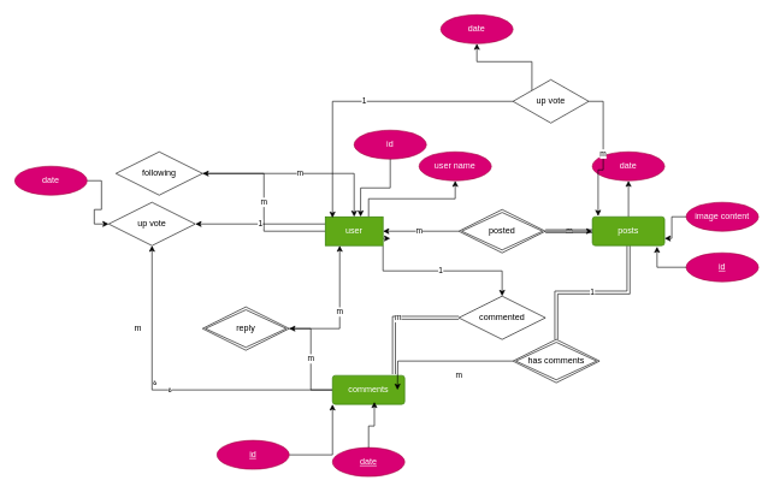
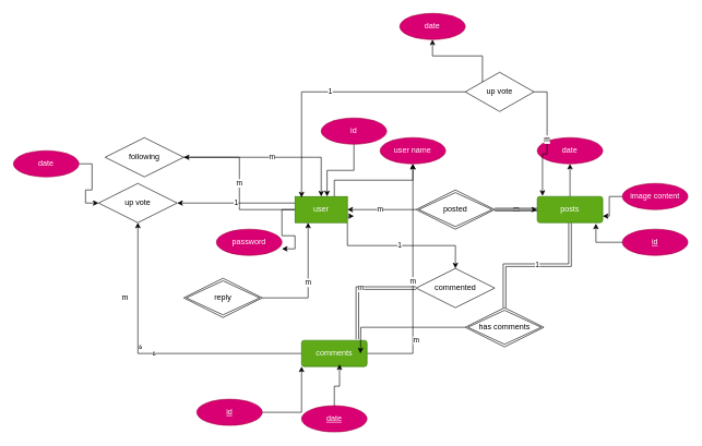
+ <mxCell id="4" style="edgeStyle=orthogonalEdgeStyle;rounded=0;orthogonalLoop=1;jettySize=auto;html=1;entryX=1;entryY=0.75;entryDx=0;entryDy=0;entryPerimeter=0;" parent="1" source="8" target="30" edge="1"><mxGeometry relative="1" as="geometry"><mxPoint x="500" y="390" as="targetPoint" /></mxGeometry></mxCell>
+ <mxCell id="30" value="password" style="ellipse;whiteSpace=wrap;html=1;align=center;fillColor=#d80073;fontColor=#ffffff;strokeColor=#A50040;" parent="1" vertex="1"><mxGeometry x="330" y="350" width="100" height="40" as="geometry" /></mxCell>
- <mxCell id="12" value="m" style="edgeStyle=orthogonalEdgeStyle;rounded=0;orthogonalLoop=1;jettySize=auto;html=1;entryX=1;entryY=0.5;entryDx=0;entryDy=0;" parent="1" source="15" target="26" edge="1"><mxGeometry relative="1" as="geometry" /></mxCell>
+ <mxCell id="12" value="m" style="edgeStyle=orthogonalEdgeStyle;rounded=0;orthogonalLoop=1;jettySize=auto;html=1;" parent="1" source="15" target="27" edge="1"><mxGeometry relative="1" as="geometry" /></mxCell>
